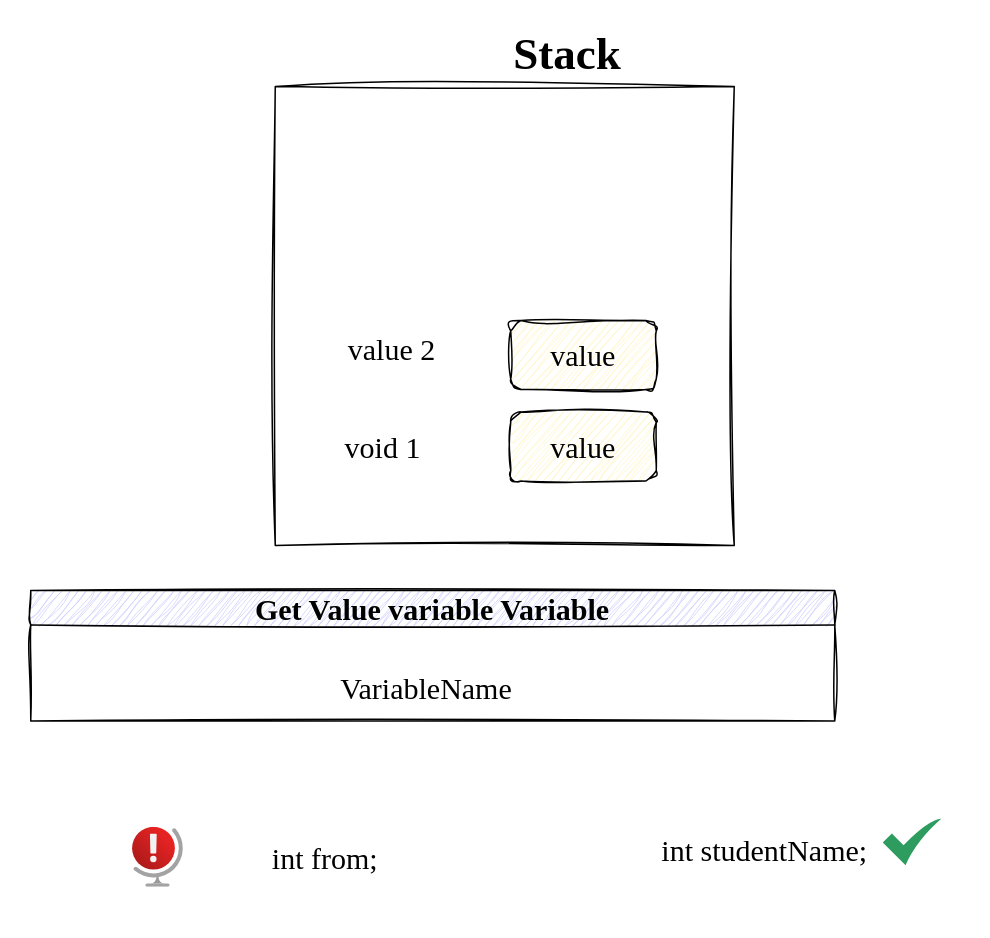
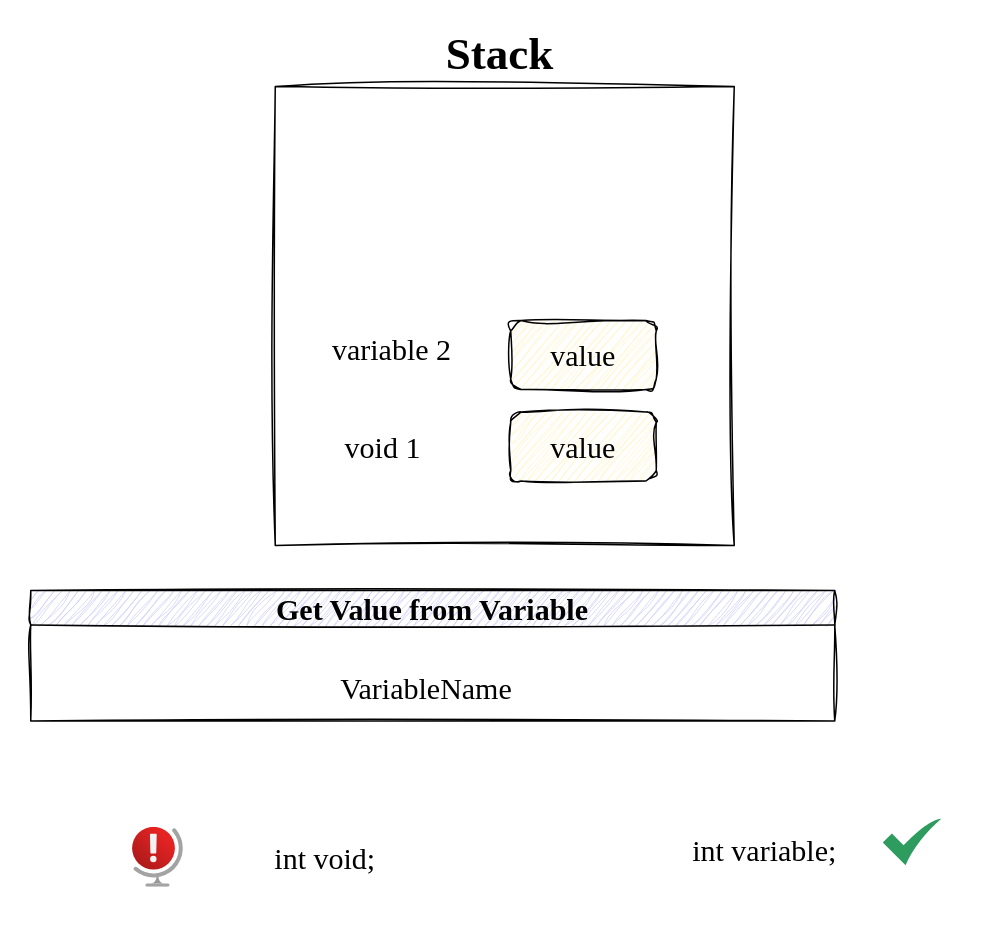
- <mxCell id="3" value="&lt;font style=&quot;font-size: 30px;&quot;&gt;Stack&lt;/font&gt;" style="text;html=1;strokeColor=none;fillColor=none;align=center;verticalAlign=middle;whiteSpace=wrap;rounded=0;fontSize=20;fontFamily=Architects Daughter;fontStyle=1" vertex="1" parent="1"><mxGeometry x="348" y="20" width="60" height="30" as="geometry" /></mxCell>
+ <mxCell id="3" value="&lt;font style=&quot;font-size: 30px;&quot;&gt;Stack&lt;/font&gt;" style="text;html=1;strokeColor=none;fillColor=none;align=center;verticalAlign=middle;whiteSpace=wrap;rounded=0;fontSize=20;fontFamily=Architects Daughter;fontStyle=1" vertex="1" parent="1"><mxGeometry x="303" y="20" width="60" height="30" as="geometry" /></mxCell>
- <mxCell id="4" value="value 2" style="text;html=1;strokeColor=none;fillColor=none;align=center;verticalAlign=middle;whiteSpace=wrap;rounded=0;fontSize=20;fontFamily=Architects Daughter;" vertex="1" parent="1"><mxGeometry x="208" y="217" width="106" height="30" as="geometry" /></mxCell>
+ <mxCell id="4" value="variable 2" style="text;html=1;strokeColor=none;fillColor=none;align=center;verticalAlign=middle;whiteSpace=wrap;rounded=0;fontSize=20;fontFamily=Architects Daughter;" vertex="1" parent="1"><mxGeometry x="208" y="217" width="106" height="30" as="geometry" /></mxCell>
- <mxCell id="8" value="Get Value variable Variable" style="swimlane;whiteSpace=wrap;html=1;sketch=1;hachureGap=4;jiggle=2;curveFitting=1;fontFamily=Architects Daughter;fontSource=https%3A%2F%2Ffonts.googleapis.com%2Fcss%3Ffamily%3DArchitects%2BDaughter;fontSize=20;fillColor=#CCCCFF;" vertex="1" parent="1"><mxGeometry x="20" y="393" width="536" height="87" as="geometry" /></mxCell>
+ <mxCell id="8" value="Get Value from Variable" style="swimlane;whiteSpace=wrap;html=1;sketch=1;hachureGap=4;jiggle=2;curveFitting=1;fontFamily=Architects Daughter;fontSource=https%3A%2F%2Ffonts.googleapis.com%2Fcss%3Ffamily%3DArchitects%2BDaughter;fontSize=20;fillColor=#CCCCFF;" vertex="1" parent="1"><mxGeometry x="20" y="393" width="536" height="87" as="geometry" /></mxCell>
- <mxCell id="11" value="int studentName;" style="text;html=1;strokeColor=none;fillColor=none;align=center;verticalAlign=middle;whiteSpace=wrap;rounded=0;fontSize=20;fontFamily=Architects Daughter;" vertex="1" parent="1"><mxGeometry x="381" y="551" width="257" height="30" as="geometry" /></mxCell>
+ <mxCell id="11" value="int variable;" style="text;html=1;strokeColor=none;fillColor=none;align=center;verticalAlign=middle;whiteSpace=wrap;rounded=0;fontSize=20;fontFamily=Architects Daughter;" vertex="1" parent="1"><mxGeometry x="381" y="551" width="257" height="30" as="geometry" /></mxCell>
- <mxCell id="10" value="int from;" style="text;html=1;strokeColor=none;fillColor=none;align=center;verticalAlign=middle;whiteSpace=wrap;rounded=0;fontSize=20;fontFamily=Architects Daughter;" vertex="1" parent="1"><mxGeometry x="88" y="539.5" width="257" height="63" as="geometry" /></mxCell>
+ <mxCell id="10" value="int void;" style="text;html=1;strokeColor=none;fillColor=none;align=center;verticalAlign=middle;whiteSpace=wrap;rounded=0;fontSize=20;fontFamily=Architects Daughter;" vertex="1" parent="1"><mxGeometry x="88" y="539.5" width="257" height="63" as="geometry" /></mxCell>
